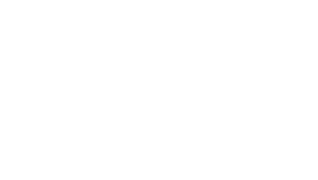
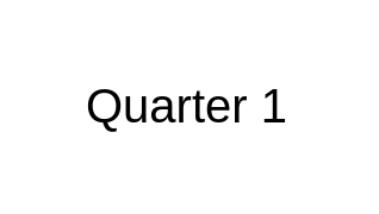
+ <mxCell id="2" value="Quarter 1" style="text;strokeColor=none;fillColor=none;html=1;align=center;verticalAlign=middle;whiteSpace=wrap;rounded=0;fontSize=16;" vertex="1" parent="1"><mxGeometry x="20" y="20" width="85" height="30" as="geometry" /></mxCell>
